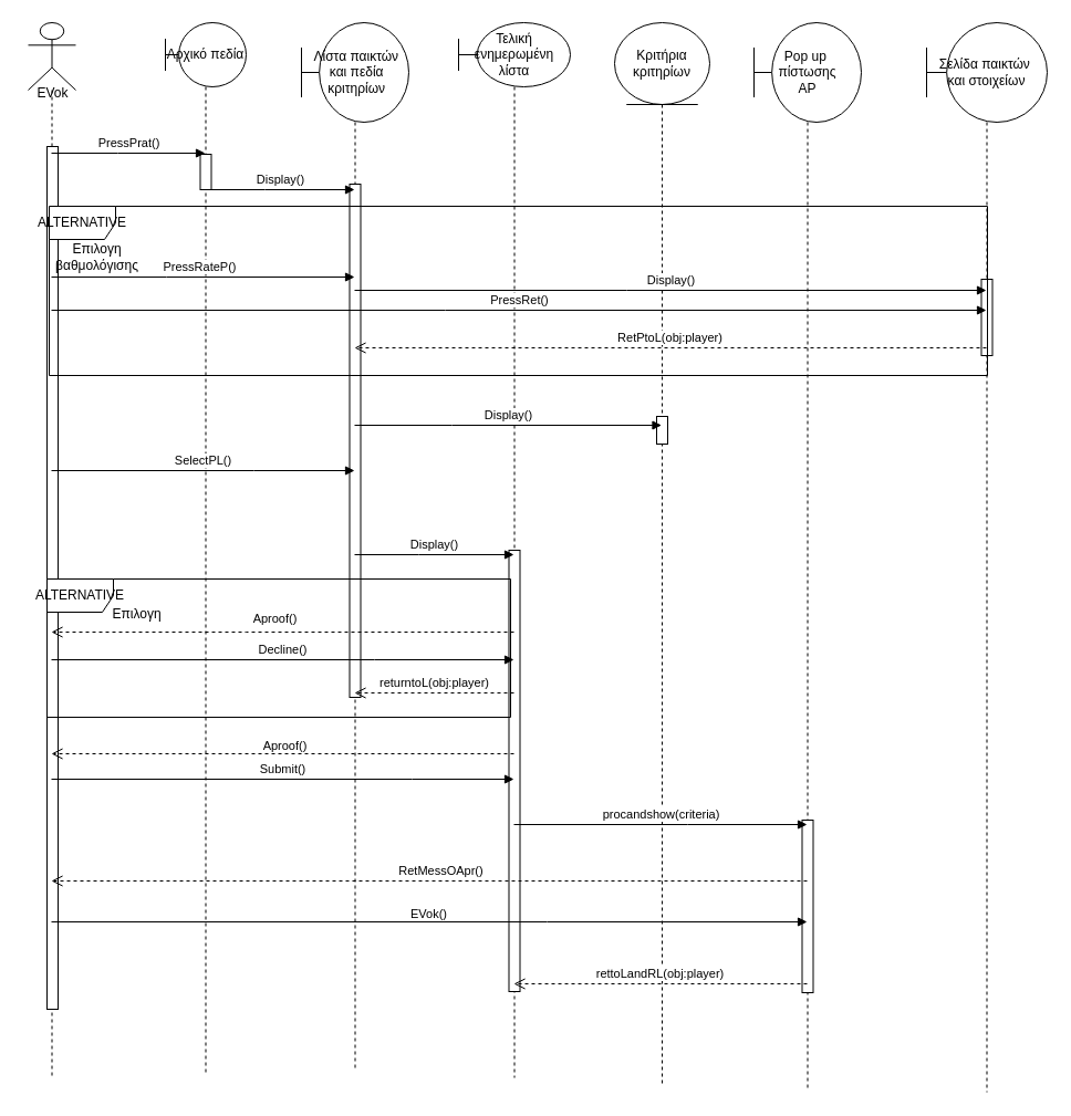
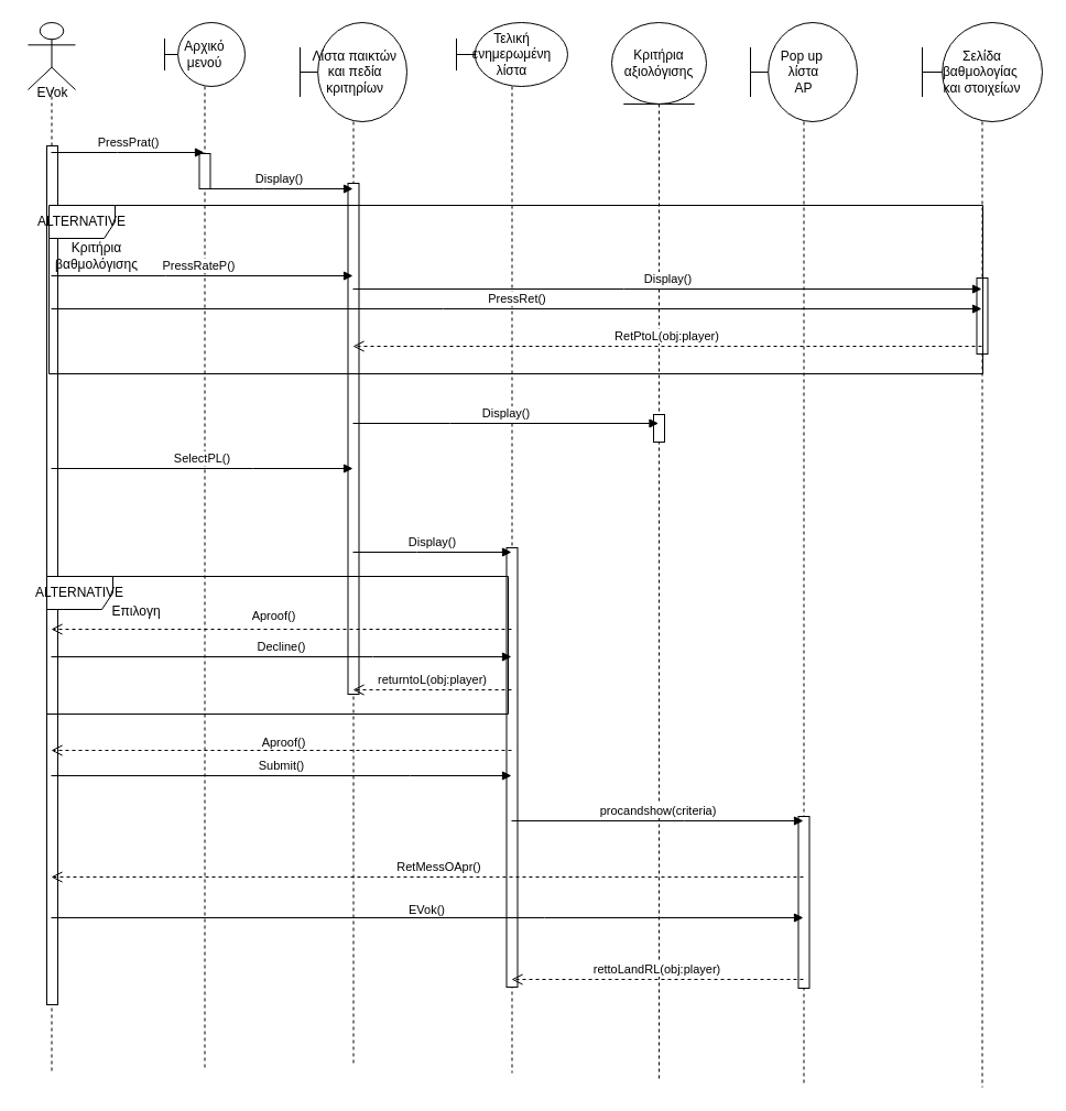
- <mxCell id="4" value="Αρχικό πεδία" style="shape=umlLifeline;perimeter=lifelinePerimeter;whiteSpace=wrap;html=1;container=1;dropTarget=0;collapsible=0;recursiveResize=0;outlineConnect=0;portConstraint=eastwest;newEdgeStyle={&quot;edgeStyle&quot;:&quot;elbowEdgeStyle&quot;,&quot;elbow&quot;:&quot;vertical&quot;,&quot;curved&quot;:0,&quot;rounded&quot;:0};participant=umlBoundary;size=58;" vertex="1" parent="1"><mxGeometry x="149" y="20" width="73" height="951" as="geometry" /></mxCell>
+ <mxCell id="4" value="Αρχικό μενού" style="shape=umlLifeline;perimeter=lifelinePerimeter;whiteSpace=wrap;html=1;container=1;dropTarget=0;collapsible=0;recursiveResize=0;outlineConnect=0;portConstraint=eastwest;newEdgeStyle={&quot;edgeStyle&quot;:&quot;elbowEdgeStyle&quot;,&quot;elbow&quot;:&quot;vertical&quot;,&quot;curved&quot;:0,&quot;rounded&quot;:0};participant=umlBoundary;size=58;" vertex="1" parent="1"><mxGeometry x="149" y="20" width="73" height="951" as="geometry" /></mxCell>
- <mxCell id="10" value="Κριτήρια&lt;br&gt;κριτηρίων" style="shape=umlLifeline;perimeter=lifelinePerimeter;whiteSpace=wrap;html=1;container=1;dropTarget=0;collapsible=0;recursiveResize=0;outlineConnect=0;portConstraint=eastwest;newEdgeStyle={&quot;edgeStyle&quot;:&quot;elbowEdgeStyle&quot;,&quot;elbow&quot;:&quot;vertical&quot;,&quot;curved&quot;:0,&quot;rounded&quot;:0};participant=umlEntity;size=74;" vertex="1" parent="1"><mxGeometry x="555" y="20" width="86" height="960" as="geometry" /></mxCell>
+ <mxCell id="10" value="Κριτήρια&lt;br&gt;αξιολόγισης" style="shape=umlLifeline;perimeter=lifelinePerimeter;whiteSpace=wrap;html=1;container=1;dropTarget=0;collapsible=0;recursiveResize=0;outlineConnect=0;portConstraint=eastwest;newEdgeStyle={&quot;edgeStyle&quot;:&quot;elbowEdgeStyle&quot;,&quot;elbow&quot;:&quot;vertical&quot;,&quot;curved&quot;:0,&quot;rounded&quot;:0};participant=umlEntity;size=74;" vertex="1" parent="1"><mxGeometry x="555" y="20" width="86" height="960" as="geometry" /></mxCell>
- <mxCell id="12" value="Pop up&amp;nbsp;&lt;br&gt;πίστωσης&lt;br&gt;AP" style="shape=umlLifeline;perimeter=lifelinePerimeter;whiteSpace=wrap;html=1;container=1;dropTarget=0;collapsible=0;recursiveResize=0;outlineConnect=0;portConstraint=eastwest;newEdgeStyle={&quot;edgeStyle&quot;:&quot;elbowEdgeStyle&quot;,&quot;elbow&quot;:&quot;vertical&quot;,&quot;curved&quot;:0,&quot;rounded&quot;:0};participant=umlBoundary;size=90;" vertex="1" parent="1"><mxGeometry x="681" y="20" width="97" height="963" as="geometry" /></mxCell>
+ <mxCell id="12" value="Pop up&amp;nbsp;&lt;br&gt;λίστα&lt;br&gt;AP" style="shape=umlLifeline;perimeter=lifelinePerimeter;whiteSpace=wrap;html=1;container=1;dropTarget=0;collapsible=0;recursiveResize=0;outlineConnect=0;portConstraint=eastwest;newEdgeStyle={&quot;edgeStyle&quot;:&quot;elbowEdgeStyle&quot;,&quot;elbow&quot;:&quot;vertical&quot;,&quot;curved&quot;:0,&quot;rounded&quot;:0};participant=umlBoundary;size=90;" vertex="1" parent="1"><mxGeometry x="681" y="20" width="97" height="963" as="geometry" /></mxCell>
- <mxCell id="14" value="Σελίδα παικτών&amp;nbsp;&lt;br&gt;και στοιχείων" style="shape=umlLifeline;perimeter=lifelinePerimeter;whiteSpace=wrap;html=1;container=1;dropTarget=0;collapsible=0;recursiveResize=0;outlineConnect=0;portConstraint=eastwest;newEdgeStyle={&quot;edgeStyle&quot;:&quot;elbowEdgeStyle&quot;,&quot;elbow&quot;:&quot;vertical&quot;,&quot;curved&quot;:0,&quot;rounded&quot;:0};participant=umlBoundary;size=90;" vertex="1" parent="1"><mxGeometry x="837" y="20" width="109" height="967" as="geometry" /></mxCell>
+ <mxCell id="14" value="Σελίδα βαθμολογίας&amp;nbsp;&lt;br&gt;και στοιχείων" style="shape=umlLifeline;perimeter=lifelinePerimeter;whiteSpace=wrap;html=1;container=1;dropTarget=0;collapsible=0;recursiveResize=0;outlineConnect=0;portConstraint=eastwest;newEdgeStyle={&quot;edgeStyle&quot;:&quot;elbowEdgeStyle&quot;,&quot;elbow&quot;:&quot;vertical&quot;,&quot;curved&quot;:0,&quot;rounded&quot;:0};participant=umlBoundary;size=90;" vertex="1" parent="1"><mxGeometry x="837" y="20" width="109" height="967" as="geometry" /></mxCell>
- <mxCell id="32" value="Επιλογη&lt;br&gt;βαθμολόγισης" style="text;html=1;align=center;verticalAlign=middle;resizable=0;points=[];autosize=1;strokeColor=none;fillColor=none;" vertex="1" parent="1"><mxGeometry x="40" y="211" width="93" height="41" as="geometry" /></mxCell>
+ <mxCell id="32" value="Κριτήρια&lt;br&gt;βαθμολόγισης" style="text;html=1;align=center;verticalAlign=middle;resizable=0;points=[];autosize=1;strokeColor=none;fillColor=none;" vertex="1" parent="1"><mxGeometry x="40" y="211" width="93" height="41" as="geometry" /></mxCell>
